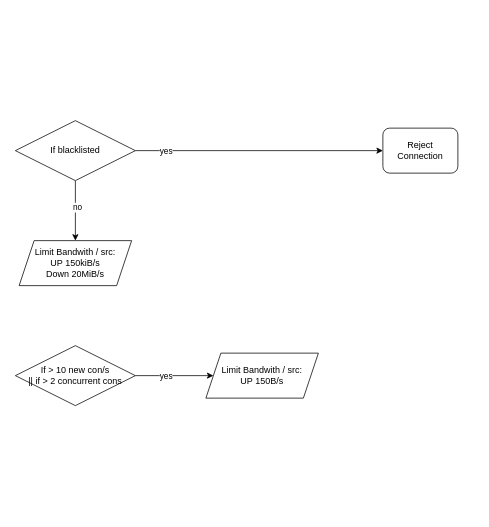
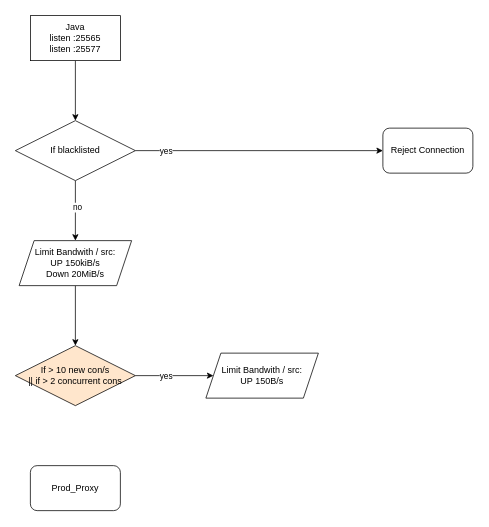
+ <mxCell id="6" value="Java&lt;br&gt;listen :25565&lt;div&gt;listen :25577&lt;/div&gt;" style="rounded=0;whiteSpace=wrap;html=1;" parent="1" vertex="1"><mxGeometry x="40" y="20" width="120" height="60" as="geometry" /></mxCell>
+ <mxCell id="5" style="edgeStyle=orthogonalEdgeStyle;rounded=0;orthogonalLoop=1;jettySize=auto;html=1;exitX=0.5;exitY=1;exitDx=0;exitDy=0;entryX=0.5;entryY=0;entryDx=0;entryDy=0;" parent="1" source="6" target="12" edge="1"><mxGeometry relative="1" as="geometry"><mxPoint x="110" y="100" as="targetPoint" /></mxGeometry></mxCell>
- <mxCell id="13" value="Reject Connection" style="rounded=1;whiteSpace=wrap;html=1;" parent="1" vertex="1"><mxGeometry x="510" y="170" width="100" height="60" as="geometry" /></mxCell>
+ <mxCell id="13" value="Reject Connection" style="rounded=1;whiteSpace=wrap;html=1;" parent="1" vertex="1"><mxGeometry x="510" y="170" width="120" height="60" as="geometry" /></mxCell>
+ <mxCell id="15" style="edgeStyle=orthogonalEdgeStyle;rounded=0;orthogonalLoop=1;jettySize=auto;html=1;exitX=0.5;exitY=1;exitDx=0;exitDy=0;entryX=0.5;entryY=0;entryDx=0;entryDy=0;" parent="1" source="16" target="4" edge="1"><mxGeometry relative="1" as="geometry" /></mxCell>
- <mxCell id="4" value="If &amp;gt; 10 new con/s&lt;br&gt;|| if &amp;gt; 2 concurrent cons" style="rhombus;whiteSpace=wrap;html=1;" parent="1" vertex="1"><mxGeometry x="20" y="460" width="160" height="80" as="geometry" /></mxCell>
+ <mxCell id="4" value="If &amp;gt; 10 new con/s&lt;br&gt;|| if &amp;gt; 2 concurrent cons" style="rhombus;whiteSpace=wrap;html=1;fillColor=#ffe6cc;" parent="1" vertex="1"><mxGeometry x="20" y="460" width="160" height="80" as="geometry" /></mxCell>
+ <mxCell id="14" value="Prod_Proxy" style="rounded=1;whiteSpace=wrap;html=1;" parent="1" vertex="1"><mxGeometry x="40" y="620" width="120" height="60" as="geometry" /></mxCell>
